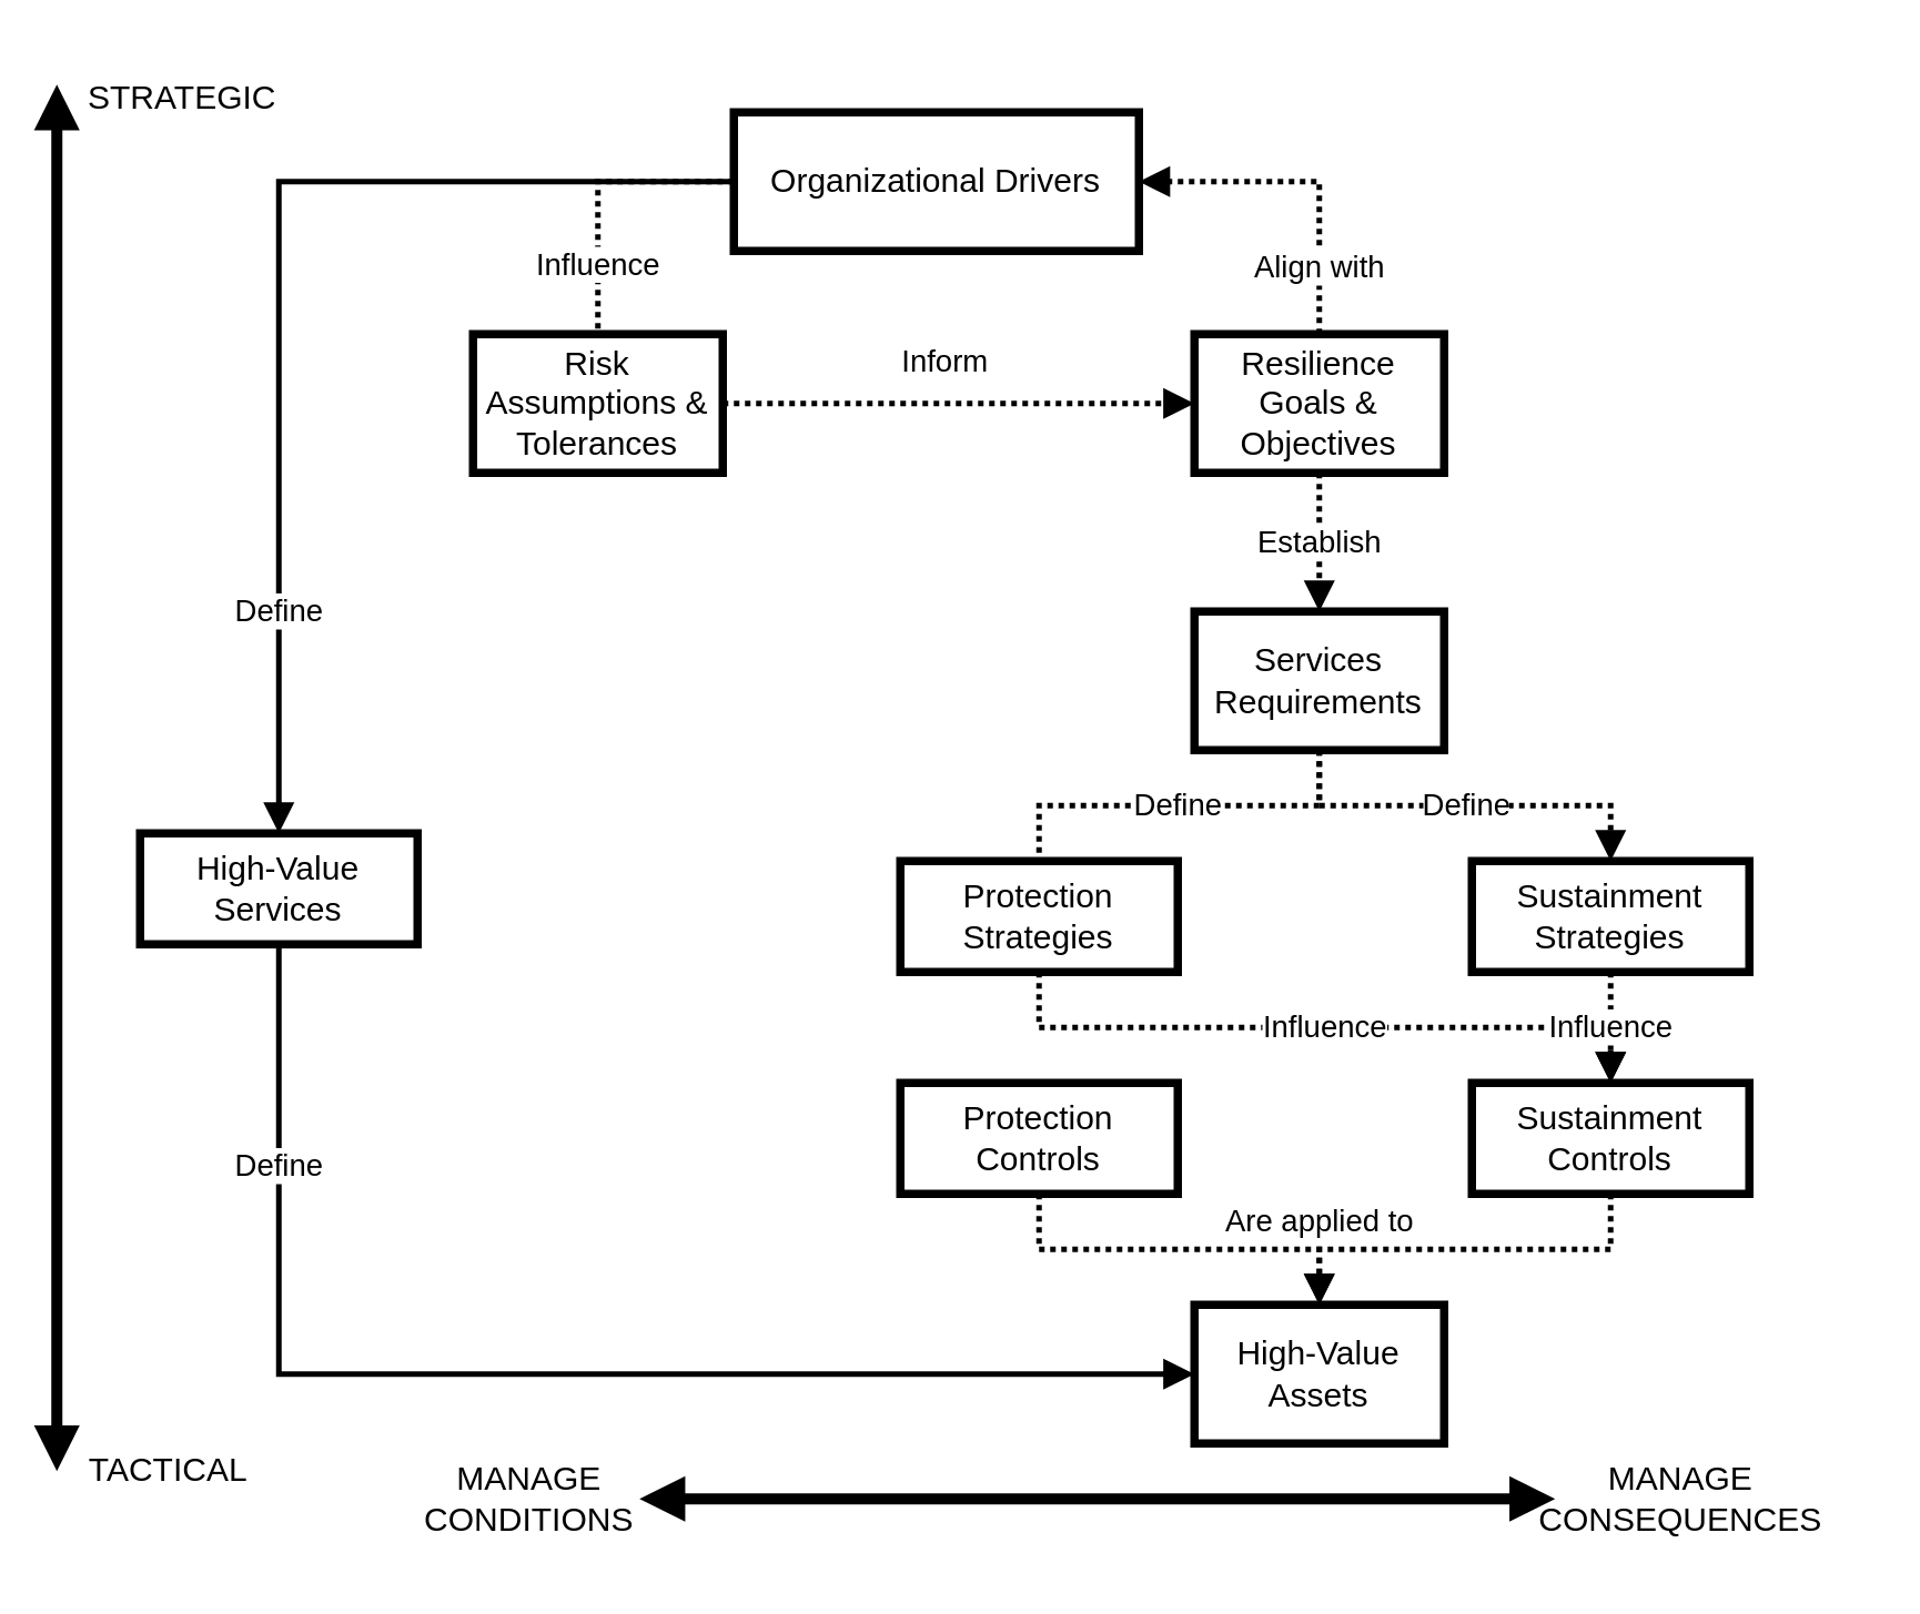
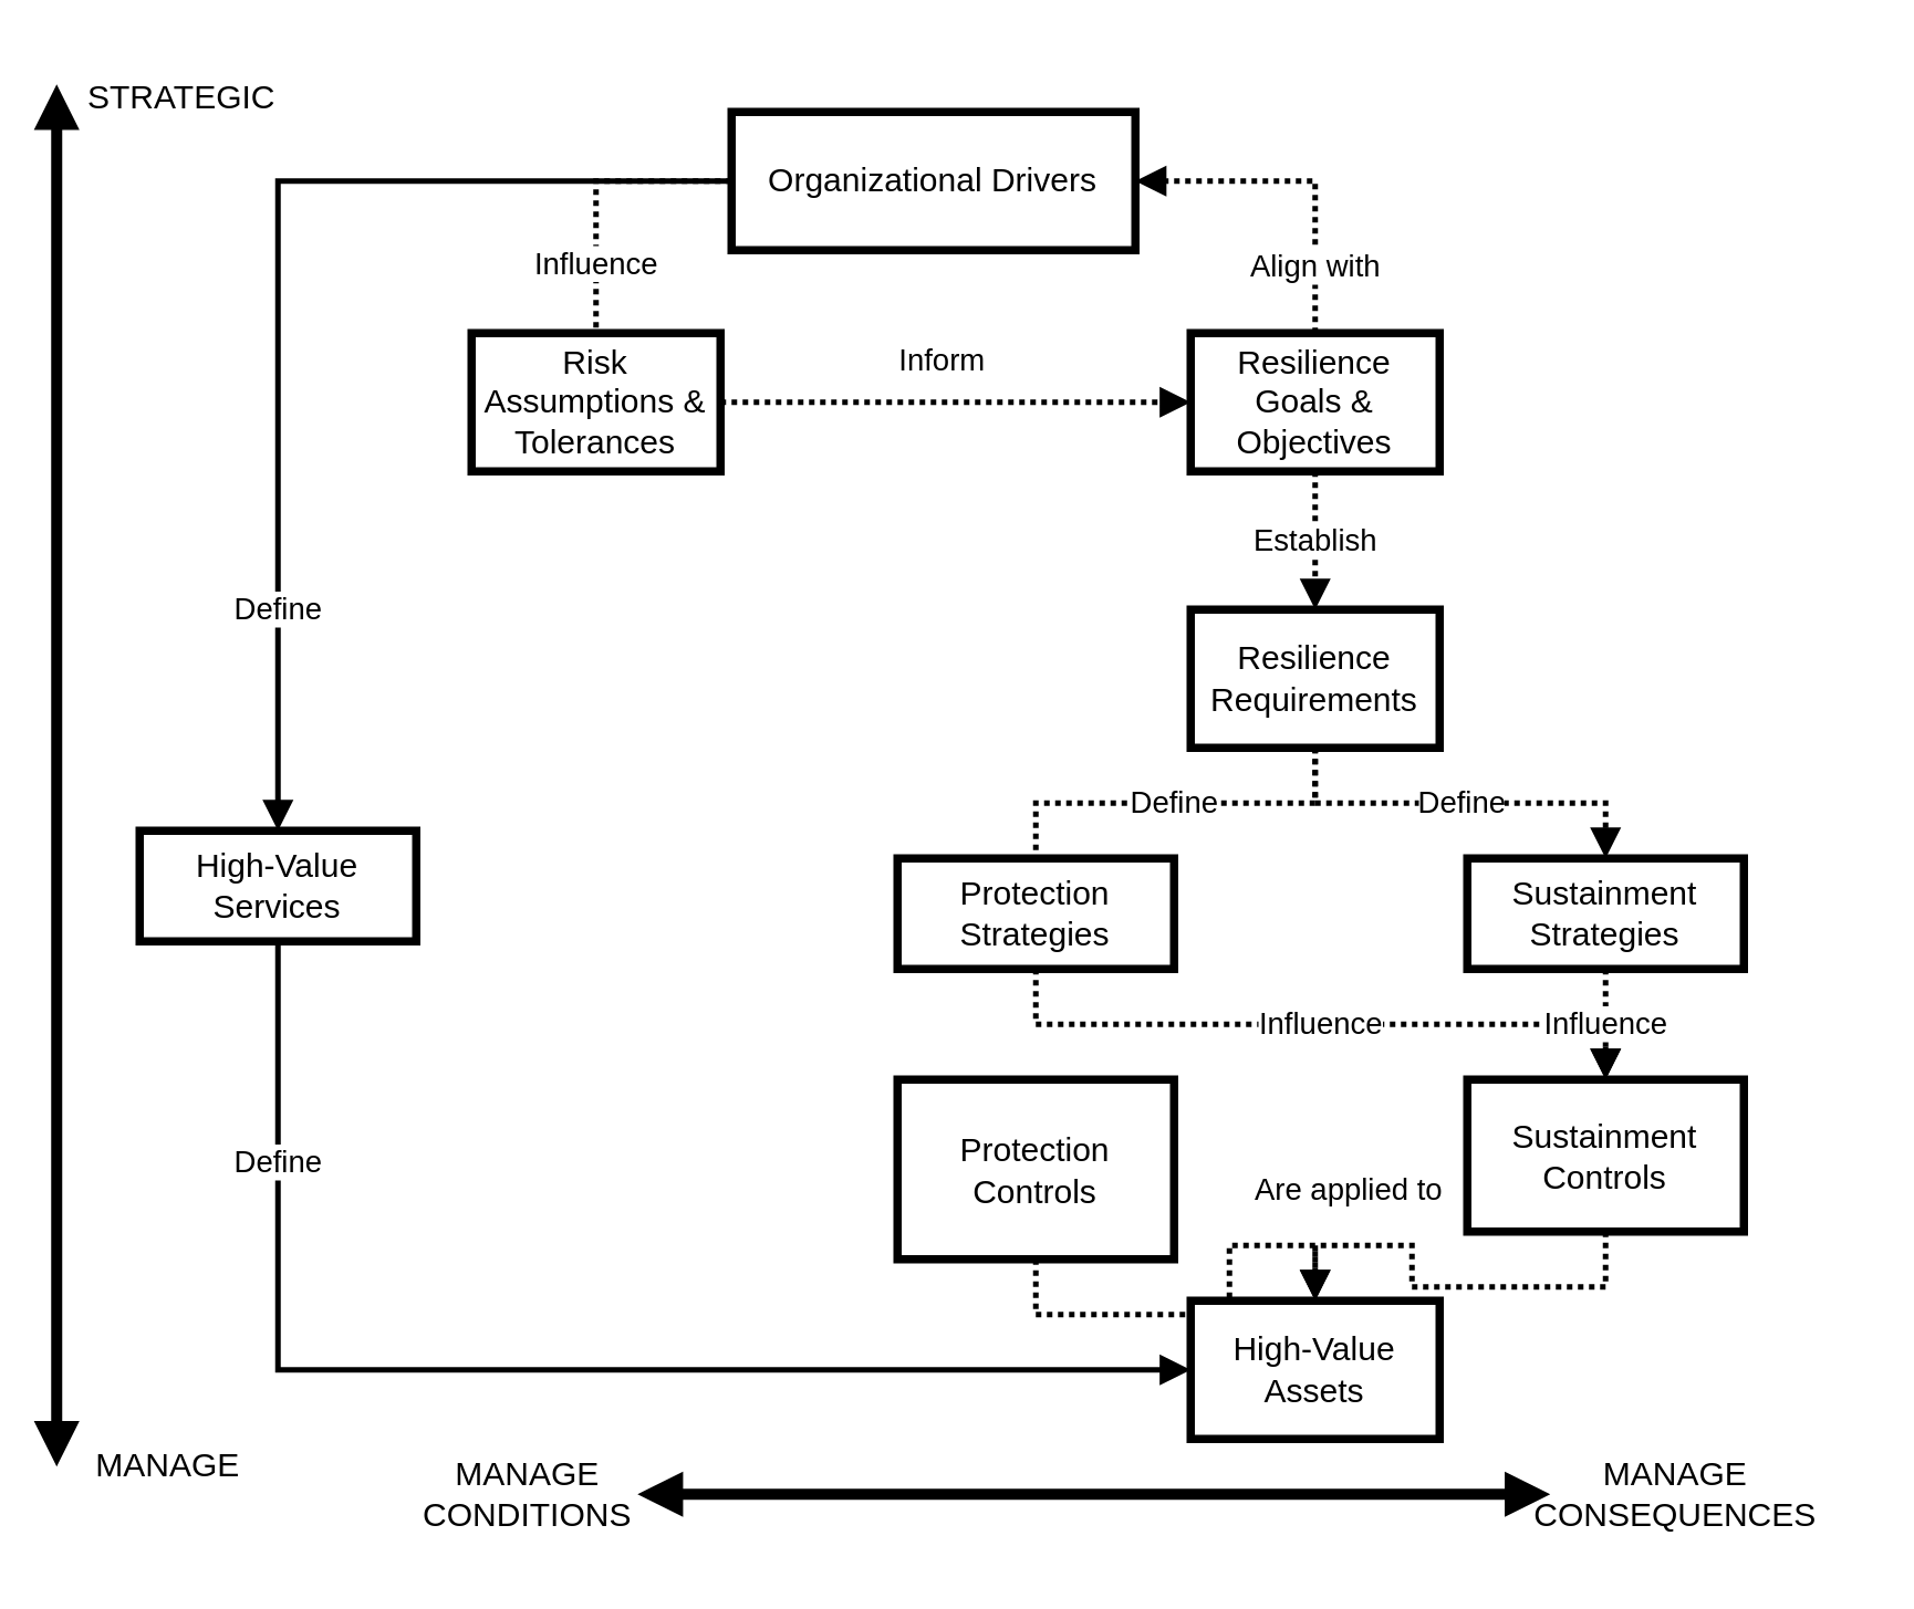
- <mxCell id="12" value="Services Requirements" style="rounded=0;whiteSpace=wrap;html=1;strokeWidth=3;" parent="1" vertex="1"><mxGeometry x="430" y="220" width="90" height="50" as="geometry" /></mxCell>
+ <mxCell id="12" value="Resilience Requirements" style="rounded=0;whiteSpace=wrap;html=1;strokeWidth=3;" parent="1" vertex="1"><mxGeometry x="430" y="220" width="90" height="50" as="geometry" /></mxCell>
- <mxCell id="20" value="Protection Controls" style="rounded=0;whiteSpace=wrap;html=1;strokeWidth=3;" parent="1" vertex="1"><mxGeometry x="324" y="390" width="100" height="40" as="geometry" /></mxCell>
+ <mxCell id="20" value="Protection Controls" style="rounded=0;whiteSpace=wrap;html=1;strokeWidth=3;" parent="1" vertex="1"><mxGeometry x="324" y="390" width="100" height="65" as="geometry" /></mxCell>
- <mxCell id="22" value="Sustainment Controls" style="rounded=0;whiteSpace=wrap;html=1;strokeWidth=3;" parent="1" vertex="1"><mxGeometry x="530" y="390" width="100" height="40" as="geometry" /></mxCell>
+ <mxCell id="22" value="Sustainment Controls" style="rounded=0;whiteSpace=wrap;html=1;strokeWidth=3;" parent="1" vertex="1"><mxGeometry x="530" y="390" width="100" height="55" as="geometry" /></mxCell>
- <mxCell id="26" value="TACTICAL" style="text;html=1;align=center;verticalAlign=middle;resizable=0;points=[];autosize=1;strokeColor=none;fillColor=none;" parent="1" vertex="1"><mxGeometry x="20" y="515" width="80" height="30" as="geometry" /></mxCell>
+ <mxCell id="26" value="MANAGE" style="text;html=1;align=center;verticalAlign=middle;resizable=0;points=[];autosize=1;strokeColor=none;fillColor=none;" parent="1" vertex="1"><mxGeometry x="20" y="515" width="80" height="30" as="geometry" /></mxCell>
